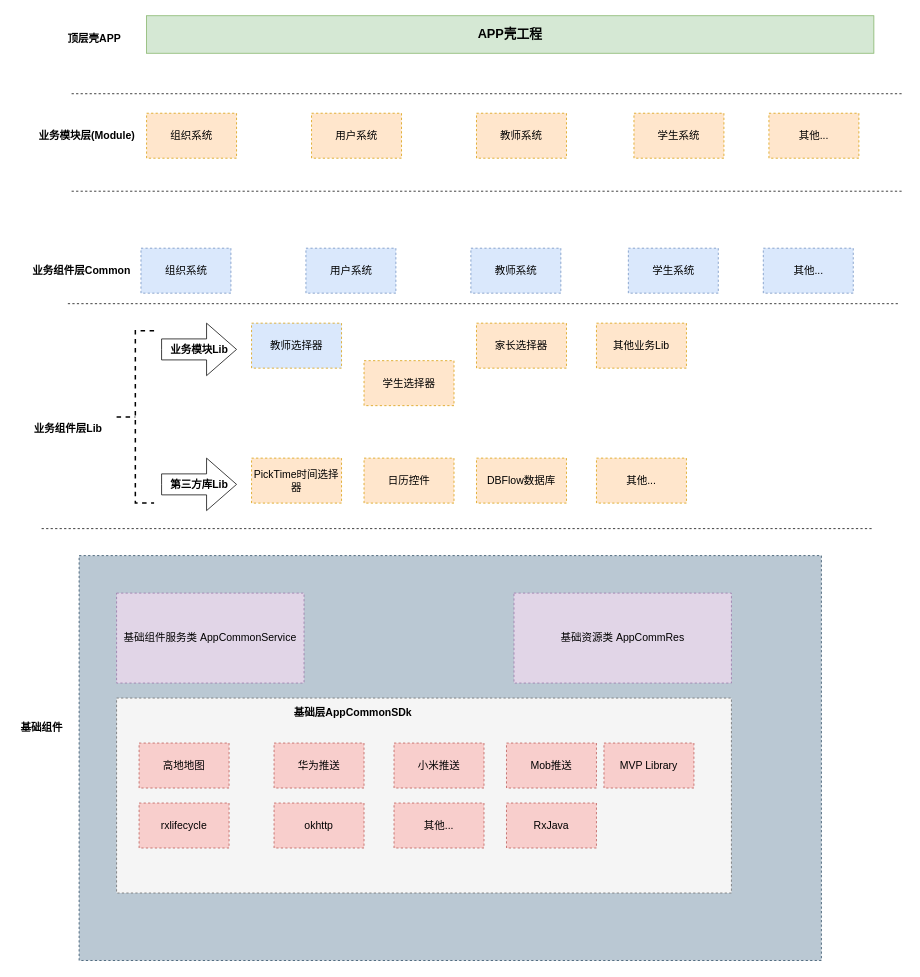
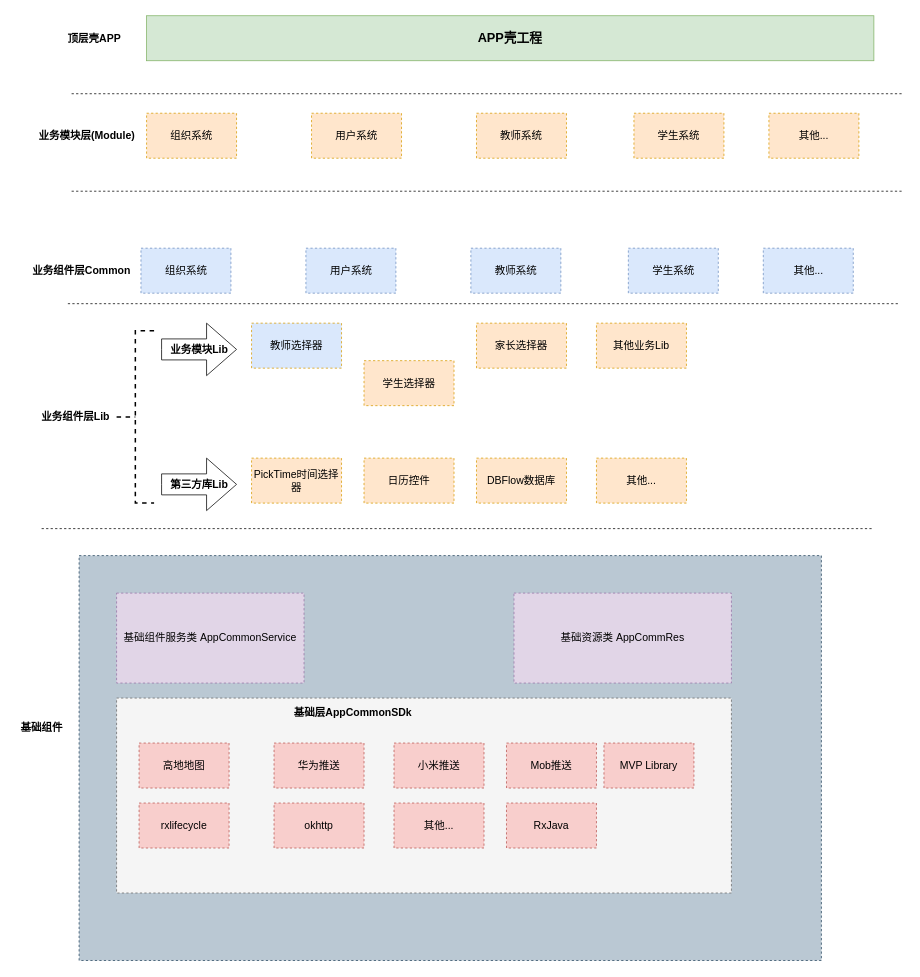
- <mxCell id="4" value="&lt;font style=&quot;font-size: 17px&quot;&gt;APP壳工程&lt;/font&gt;" style="rounded=0;whiteSpace=wrap;html=1;fillColor=#d5e8d4;strokeColor=#82b366;fontStyle=1" parent="1" vertex="1"><mxGeometry x="195" y="20" width="970" height="50" as="geometry" /></mxCell>
+ <mxCell id="4" value="&lt;font style=&quot;font-size: 17px&quot;&gt;APP壳工程&lt;/font&gt;" style="rounded=0;whiteSpace=wrap;html=1;fillColor=#d5e8d4;strokeColor=#82b366;fontStyle=1" parent="1" vertex="1"><mxGeometry x="195" y="20" width="970" height="60" as="geometry" /></mxCell>
- <mxCell id="15" value="&lt;b&gt;业务组件层Lib&lt;/b&gt;" style="text;html=1;align=center;verticalAlign=middle;resizable=0;points=[];autosize=1;fontSize=14;" vertex="1" parent="1"><mxGeometry x="35" y="560" width="110" height="20" as="geometry" /></mxCell>
+ <mxCell id="15" value="&lt;b&gt;业务组件层Lib&lt;/b&gt;" style="text;html=1;align=center;verticalAlign=middle;resizable=0;points=[];autosize=1;fontSize=14;" vertex="1" parent="1"><mxGeometry x="45" y="545" width="110" height="20" as="geometry" /></mxCell>
